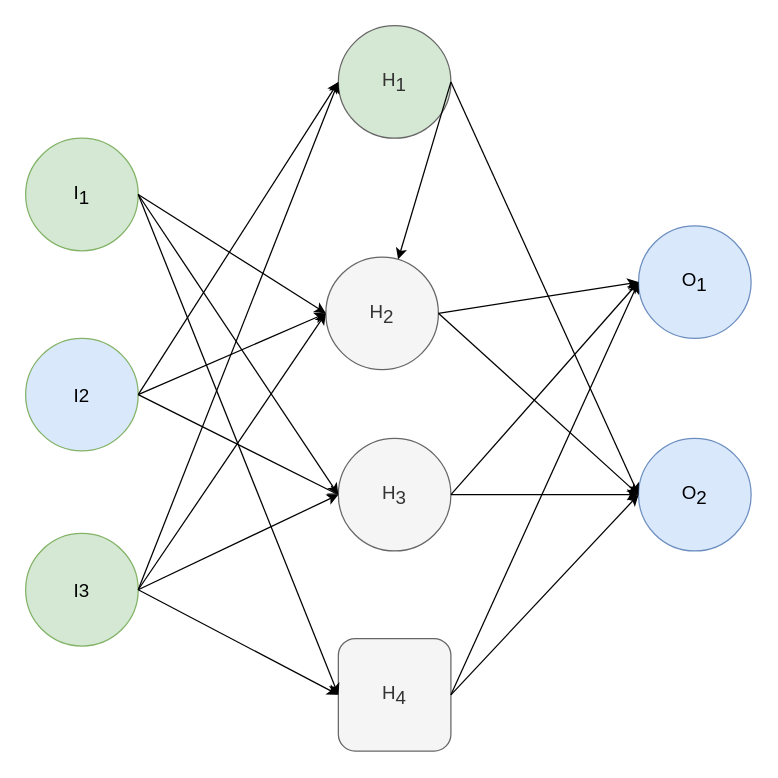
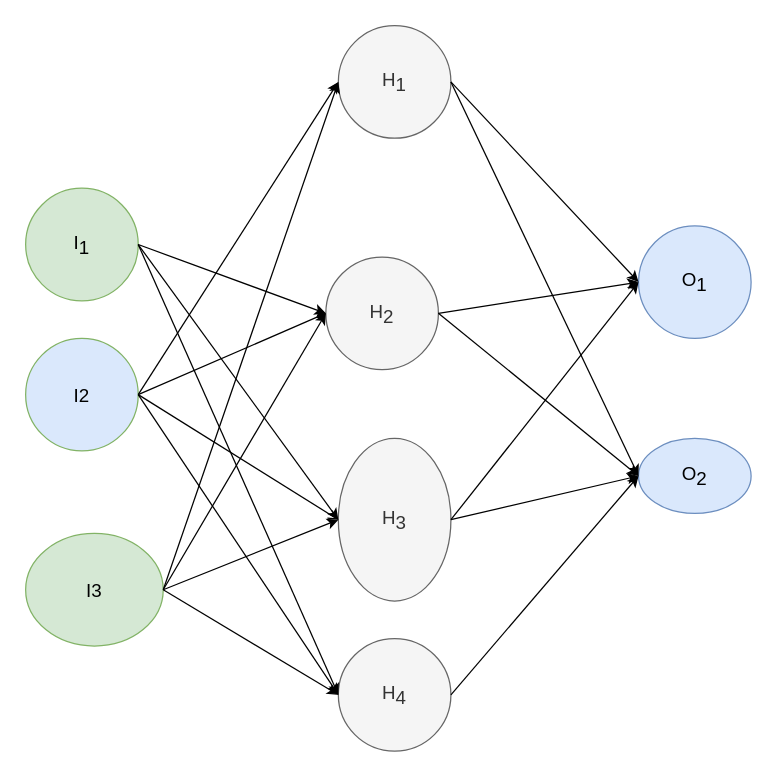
- <mxCell id="6" value="&lt;span style=&quot;font-size: 15px;&quot;&gt;H&lt;/span&gt;&lt;sub style=&quot;font-size: 15px;&quot;&gt;1&lt;/sub&gt;" style="ellipse;whiteSpace=wrap;html=1;fontSize=15;fillColor=#d5e8d4;fontColor=#333333;strokeColor=#666666;" vertex="1" parent="1"><mxGeometry x="270" y="20" width="90" height="90" as="geometry" /></mxCell>
+ <mxCell id="6" value="&lt;span style=&quot;font-size: 15px;&quot;&gt;H&lt;/span&gt;&lt;sub style=&quot;font-size: 15px;&quot;&gt;1&lt;/sub&gt;" style="ellipse;whiteSpace=wrap;html=1;fontSize=15;fillColor=#f5f5f5;fontColor=#333333;strokeColor=#666666;" vertex="1" parent="1"><mxGeometry x="270" y="20" width="90" height="90" as="geometry" /></mxCell>
- <mxCell id="15" value="" style="endArrow=classic;html=1;rounded=0;exitX=1;exitY=0.5;exitDx=0;exitDy=0;" edge="1" parent="1" source="6" target="4"><mxGeometry width="50" height="50" relative="1" as="geometry"><mxPoint x="370" y="545" as="sourcePoint" /><mxPoint x="500" y="305" as="targetPoint" /></mxGeometry></mxCell>
+ <mxCell id="15" value="" style="endArrow=classic;html=1;rounded=0;exitX=1;exitY=0.5;exitDx=0;exitDy=0;entryX=0;entryY=0.5;entryDx=0;entryDy=0;" edge="1" parent="1" source="6" target="7"><mxGeometry width="50" height="50" relative="1" as="geometry"><mxPoint x="370" y="545" as="sourcePoint" /><mxPoint x="500" y="305" as="targetPoint" /></mxGeometry></mxCell>
- <mxCell id="2" value="I&lt;sub style=&quot;font-size: 15px;&quot;&gt;1&lt;/sub&gt;" style="ellipse;whiteSpace=wrap;html=1;fontSize=15;fillColor=#d5e8d4;strokeColor=#82b366;" vertex="1" parent="1"><mxGeometry x="20" y="110" width="90" height="90" as="geometry" /></mxCell>
+ <mxCell id="2" value="I&lt;sub style=&quot;font-size: 15px;&quot;&gt;1&lt;/sub&gt;" style="ellipse;whiteSpace=wrap;html=1;fontSize=15;fillColor=#d5e8d4;strokeColor=#82b366;" vertex="1" parent="1"><mxGeometry x="20" y="150" width="90" height="90" as="geometry" /></mxCell>
- <mxCell id="11" value="" style="endArrow=classic;html=1;rounded=0;exitX=1;exitY=0.5;exitDx=0;exitDy=0;entryX=0;entryY=0.5;entryDx=0;entryDy=0;" edge="1" parent="1" source="3" target="4"><mxGeometry width="50" height="50" relative="1" as="geometry"><mxPoint x="160" y="385" as="sourcePoint" /><mxPoint x="280" y="85" as="targetPoint" /></mxGeometry></mxCell>
+ <mxCell id="11" value="" style="endArrow=diamond;html=1;rounded=0;exitX=1;exitY=0.5;exitDx=0;exitDy=0;entryX=0;entryY=0.5;entryDx=0;entryDy=0;" edge="1" parent="1" source="3" target="4"><mxGeometry width="50" height="50" relative="1" as="geometry"><mxPoint x="160" y="385" as="sourcePoint" /><mxPoint x="280" y="85" as="targetPoint" /></mxGeometry></mxCell>
- <mxCell id="13" value="" style="endArrow=classic;html=1;rounded=0;exitX=1;exitY=0.5;exitDx=0;exitDy=0;entryX=0;entryY=0.5;entryDx=0;entryDy=0;" edge="1" parent="1" source="5" target="7"><mxGeometry width="50" height="50" relative="1" as="geometry"><mxPoint x="160" y="385" as="sourcePoint" /><mxPoint x="280" y="545" as="targetPoint" /></mxGeometry></mxCell>
- <mxCell id="16" value="H&lt;sub style=&quot;font-size: 15px;&quot;&gt;3&lt;/sub&gt;" style="ellipse;whiteSpace=wrap;html=1;fontSize=15;fillColor=#f5f5f5;fontColor=#333333;strokeColor=#666666;" vertex="1" parent="1"><mxGeometry x="270" y="350" width="90" height="90" as="geometry" /></mxCell>
+ <mxCell id="16" value="H&lt;sub style=&quot;font-size: 15px;&quot;&gt;3&lt;/sub&gt;" style="ellipse;whiteSpace=wrap;html=1;fontSize=15;fillColor=#f5f5f5;fontColor=#333333;strokeColor=#666666;" vertex="1" parent="1"><mxGeometry x="270" y="350" width="90" height="130" as="geometry" /></mxCell>
- <mxCell id="25" value="O&lt;sub style=&quot;font-size: 15px;&quot;&gt;2&lt;/sub&gt;" style="ellipse;whiteSpace=wrap;html=1;fontSize=15;fillColor=#dae8fc;strokeColor=#6c8ebf;" vertex="1" parent="1"><mxGeometry x="510" y="350" width="90" height="90" as="geometry" /></mxCell>
+ <mxCell id="25" value="O&lt;sub style=&quot;font-size: 15px;&quot;&gt;2&lt;/sub&gt;" style="ellipse;whiteSpace=wrap;html=1;fontSize=15;fillColor=#dae8fc;strokeColor=#6c8ebf;" vertex="1" parent="1"><mxGeometry x="510" y="350" width="90" height="60" as="geometry" /></mxCell>
+ <mxCell id="12" value="" style="endArrow=classic;html=1;rounded=0;exitX=1;exitY=0.5;exitDx=0;exitDy=0;entryX=0;entryY=0.5;entryDx=0;entryDy=0;" edge="1" parent="1" source="3" target="5"><mxGeometry width="50" height="50" relative="1" as="geometry"><mxPoint x="160" y="385" as="sourcePoint" /><mxPoint x="280" y="305" as="targetPoint" /></mxGeometry></mxCell>
- <mxCell id="17" value="I&lt;span style=&quot;font-size: 15px;&quot;&gt;3&lt;/span&gt;" style="ellipse;whiteSpace=wrap;html=1;fontSize=15;fillColor=#d5e8d4;strokeColor=#82b366;" vertex="1" parent="1"><mxGeometry x="20" y="426" width="90" height="90" as="geometry" /></mxCell>
+ <mxCell id="17" value="I&lt;span style=&quot;font-size: 15px;&quot;&gt;3&lt;/span&gt;" style="ellipse;whiteSpace=wrap;html=1;fontSize=15;fillColor=#d5e8d4;strokeColor=#82b366;" vertex="1" parent="1"><mxGeometry x="20" y="426" width="110" height="90" as="geometry" /></mxCell>
- <mxCell id="5" value="H&lt;sub style=&quot;font-size: 15px;&quot;&gt;4&lt;/sub&gt;" style="whiteSpace=wrap;html=1;fontSize=15;fillColor=#f5f5f5;fontColor=#333333;strokeColor=#666666;rounded=1;" vertex="1" parent="1"><mxGeometry x="270" y="510" width="90" height="90" as="geometry" /></mxCell>
+ <mxCell id="5" value="H&lt;sub style=&quot;font-size: 15px;&quot;&gt;4&lt;/sub&gt;" style="ellipse;whiteSpace=wrap;html=1;fontSize=15;fillColor=#f5f5f5;fontColor=#333333;strokeColor=#666666;" vertex="1" parent="1"><mxGeometry x="270" y="510" width="90" height="90" as="geometry" /></mxCell>
